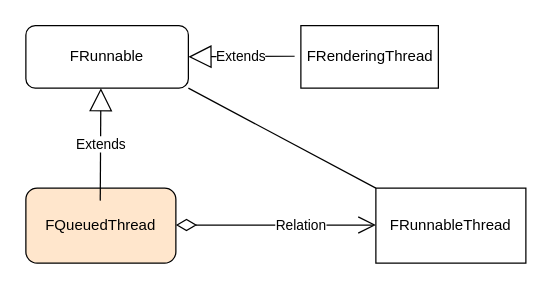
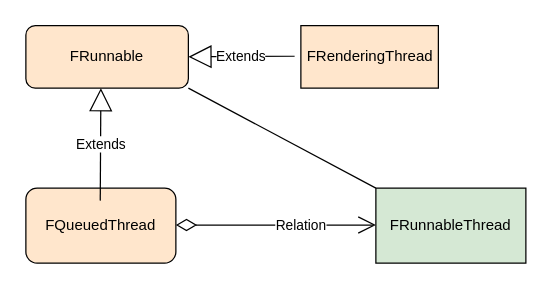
- <mxCell id="2" value="FRunnable" style="rounded=1;whiteSpace=wrap;html=1;hachureGap=4;pointerEvents=0;" vertex="1" parent="1"><mxGeometry x="20" y="20" width="130" height="50" as="geometry" /></mxCell>
+ <mxCell id="2" value="FRunnable" style="rounded=1;whiteSpace=wrap;html=1;hachureGap=4;pointerEvents=0;fillColor=#ffe6cc;" vertex="1" parent="1"><mxGeometry x="20" y="20" width="130" height="50" as="geometry" /></mxCell>
- <mxCell id="8" value="FRenderingThread" style="html=1;hachureGap=4;pointerEvents=0;" vertex="1" parent="1"><mxGeometry x="240" y="20" width="110" height="50" as="geometry" /></mxCell>
+ <mxCell id="8" value="FRenderingThread" style="html=1;hachureGap=4;pointerEvents=0;fillColor=#ffe6cc;" vertex="1" parent="1"><mxGeometry x="240" y="20" width="110" height="50" as="geometry" /></mxCell>
- <mxCell id="4" value="FRunnableThread" style="rounded=0;whiteSpace=wrap;html=1;hachureGap=4;pointerEvents=0;" vertex="1" parent="1"><mxGeometry x="300" y="150" width="120" height="60" as="geometry" /></mxCell>
+ <mxCell id="4" value="FRunnableThread" style="rounded=0;whiteSpace=wrap;html=1;hachureGap=4;pointerEvents=0;fillColor=#d5e8d4;" vertex="1" parent="1"><mxGeometry x="300" y="150" width="120" height="60" as="geometry" /></mxCell>
